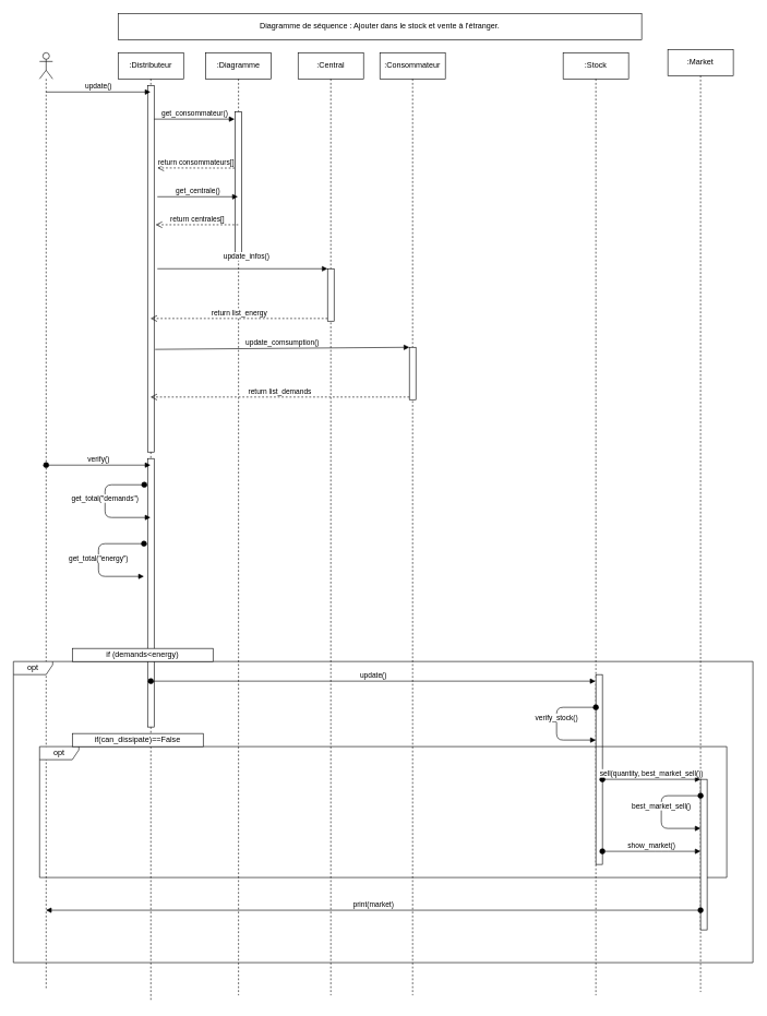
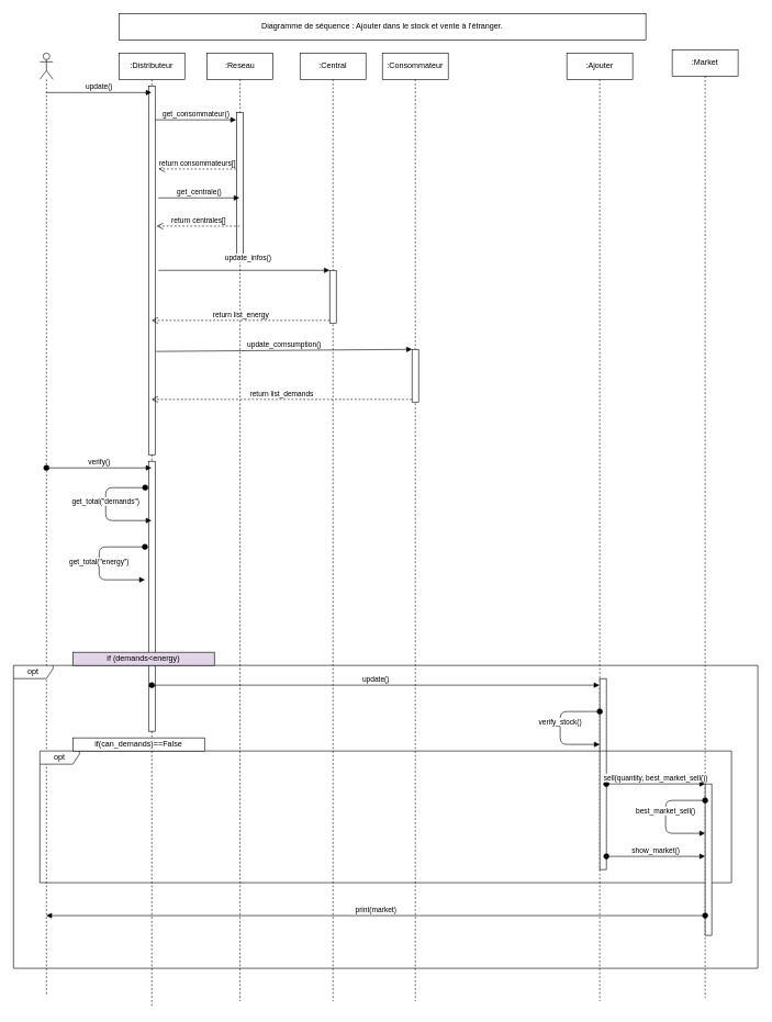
- <mxCell id="18" value=":Diagramme" style="shape=umlLifeline;perimeter=lifelinePerimeter;whiteSpace=wrap;html=1;container=1;collapsible=0;recursiveResize=0;outlineConnect=0;" parent="1" vertex="1"><mxGeometry x="314" y="80" width="100" height="1440" as="geometry" /></mxCell>
+ <mxCell id="18" value=":Reseau" style="shape=umlLifeline;perimeter=lifelinePerimeter;whiteSpace=wrap;html=1;container=1;collapsible=0;recursiveResize=0;outlineConnect=0;" parent="1" vertex="1"><mxGeometry x="314" y="80" width="100" height="1440" as="geometry" /></mxCell>
- <mxCell id="14" value=":Stock" style="shape=umlLifeline;perimeter=lifelinePerimeter;whiteSpace=wrap;html=1;container=1;collapsible=0;recursiveResize=0;outlineConnect=0;" parent="1" vertex="1"><mxGeometry x="860" y="80" width="100" height="1440" as="geometry" /></mxCell>
+ <mxCell id="14" value=":Ajouter" style="shape=umlLifeline;perimeter=lifelinePerimeter;whiteSpace=wrap;html=1;container=1;collapsible=0;recursiveResize=0;outlineConnect=0;" parent="1" vertex="1"><mxGeometry x="860" y="80" width="100" height="1440" as="geometry" /></mxCell>
- <mxCell id="13" value="if (demands&amp;lt;energy)" style="rounded=0;whiteSpace=wrap;html=1;" parent="1" vertex="1"><mxGeometry x="110" y="990" width="215" height="20" as="geometry" /></mxCell>
+ <mxCell id="13" value="if (demands&amp;lt;energy)" style="rounded=0;whiteSpace=wrap;html=1;fillColor=#e1d5e7;" parent="1" vertex="1"><mxGeometry x="110" y="990" width="215" height="20" as="geometry" /></mxCell>
- <mxCell id="17" value="if(can_dissipate)==False" style="rounded=0;whiteSpace=wrap;html=1;" parent="1" vertex="1"><mxGeometry x="110" y="1120" width="200" height="20" as="geometry" /></mxCell>
+ <mxCell id="17" value="if(can_demands)==False" style="rounded=0;whiteSpace=wrap;html=1;" parent="1" vertex="1"><mxGeometry x="110" y="1120" width="200" height="20" as="geometry" /></mxCell>
